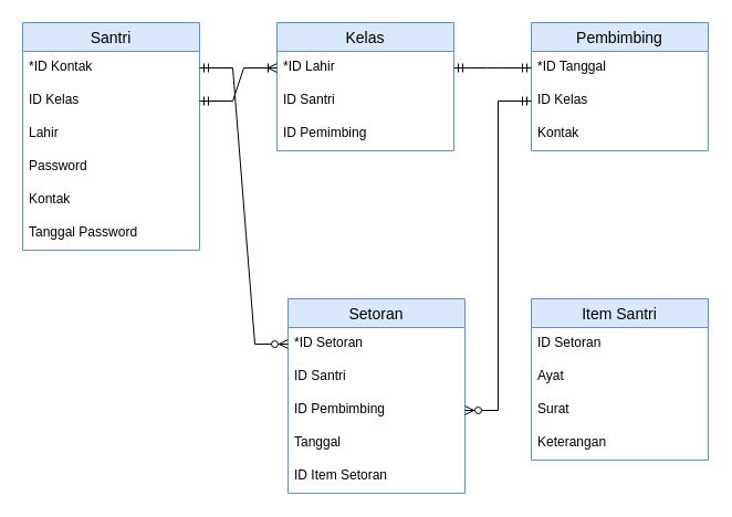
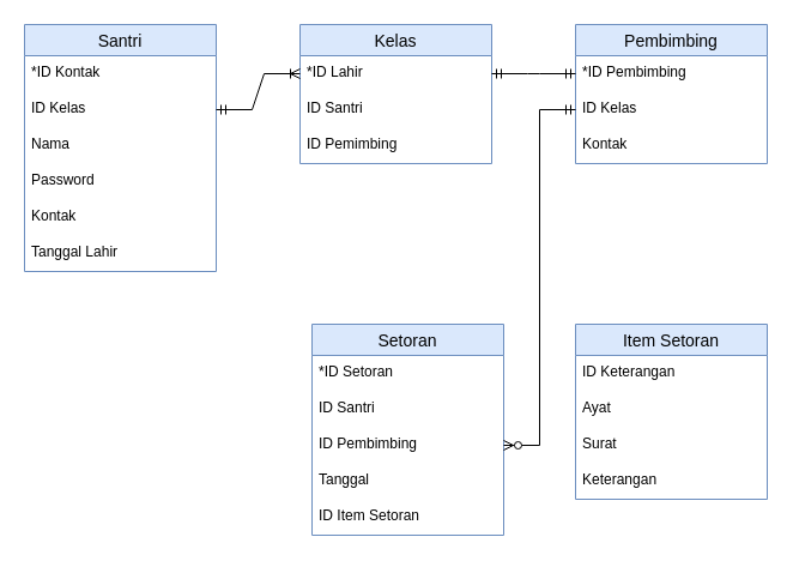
- <mxCell id="15" value="*ID Tanggal" style="text;strokeColor=none;fillColor=none;spacingLeft=4;spacingRight=4;overflow=hidden;rotatable=0;points=[[0,0.5],[1,0.5]];portConstraint=eastwest;fontSize=12;" vertex="1" parent="14"><mxGeometry y="26" width="160" height="30" as="geometry" /></mxCell>
+ <mxCell id="15" value="*ID Pembimbing" style="text;strokeColor=none;fillColor=none;spacingLeft=4;spacingRight=4;overflow=hidden;rotatable=0;points=[[0,0.5],[1,0.5]];portConstraint=eastwest;fontSize=12;" vertex="1" parent="14"><mxGeometry y="26" width="160" height="30" as="geometry" /></mxCell>
- <mxCell id="5" value="Lahir" style="text;strokeColor=none;fillColor=none;spacingLeft=4;spacingRight=4;overflow=hidden;rotatable=0;points=[[0,0.5],[1,0.5]];portConstraint=eastwest;fontSize=12;" vertex="1" parent="2"><mxGeometry y="86" width="160" height="30" as="geometry" /></mxCell>
+ <mxCell id="5" value="Nama" style="text;strokeColor=none;fillColor=none;spacingLeft=4;spacingRight=4;overflow=hidden;rotatable=0;points=[[0,0.5],[1,0.5]];portConstraint=eastwest;fontSize=12;" vertex="1" parent="2"><mxGeometry y="86" width="160" height="30" as="geometry" /></mxCell>
- <mxCell id="28" value="" style="edgeStyle=entityRelationEdgeStyle;fontSize=12;html=1;endArrow=ERzeroToMany;startArrow=ERmandOne;rounded=0;exitX=1;exitY=0.5;exitDx=0;exitDy=0;entryX=0;entryY=0.5;entryDx=0;entryDy=0;" edge="1" parent="1" source="3" target="19"><mxGeometry width="100" height="100" relative="1" as="geometry"><mxPoint x="390" y="280" as="sourcePoint" /><mxPoint x="490" y="180" as="targetPoint" /></mxGeometry></mxCell>
- <mxCell id="8" value="Tanggal Password" style="text;strokeColor=none;fillColor=none;spacingLeft=4;spacingRight=4;overflow=hidden;rotatable=0;points=[[0,0.5],[1,0.5]];portConstraint=eastwest;fontSize=12;" vertex="1" parent="2"><mxGeometry y="176" width="160" height="30" as="geometry" /></mxCell>
+ <mxCell id="8" value="Tanggal Lahir" style="text;strokeColor=none;fillColor=none;spacingLeft=4;spacingRight=4;overflow=hidden;rotatable=0;points=[[0,0.5],[1,0.5]];portConstraint=eastwest;fontSize=12;" vertex="1" parent="2"><mxGeometry y="176" width="160" height="30" as="geometry" /></mxCell>
- <mxCell id="9" value="Item Santri" style="swimlane;fontStyle=0;childLayout=stackLayout;horizontal=1;startSize=26;horizontalStack=0;resizeParent=1;resizeParentMax=0;resizeLast=0;collapsible=1;marginBottom=0;align=center;fontSize=14;fillColor=#dae8fc;strokeColor=#6c8ebf;" vertex="1" parent="1"><mxGeometry x="480" y="270" width="160" height="146" as="geometry" /></mxCell>
+ <mxCell id="9" value="Item Setoran" style="swimlane;fontStyle=0;childLayout=stackLayout;horizontal=1;startSize=26;horizontalStack=0;resizeParent=1;resizeParentMax=0;resizeLast=0;collapsible=1;marginBottom=0;align=center;fontSize=14;fillColor=#dae8fc;strokeColor=#6c8ebf;" vertex="1" parent="1"><mxGeometry x="480" y="270" width="160" height="146" as="geometry" /></mxCell>
- <mxCell id="10" value="ID Setoran" style="text;strokeColor=none;fillColor=none;spacingLeft=4;spacingRight=4;overflow=hidden;rotatable=0;points=[[0,0.5],[1,0.5]];portConstraint=eastwest;fontSize=12;" vertex="1" parent="9"><mxGeometry y="26" width="160" height="30" as="geometry" /></mxCell>
+ <mxCell id="10" value="ID Keterangan" style="text;strokeColor=none;fillColor=none;spacingLeft=4;spacingRight=4;overflow=hidden;rotatable=0;points=[[0,0.5],[1,0.5]];portConstraint=eastwest;fontSize=12;" vertex="1" parent="9"><mxGeometry y="26" width="160" height="30" as="geometry" /></mxCell>
